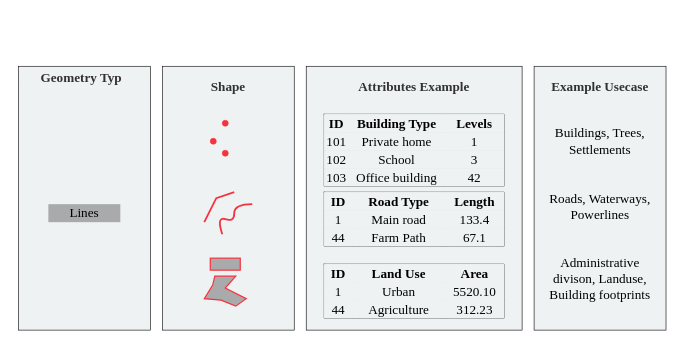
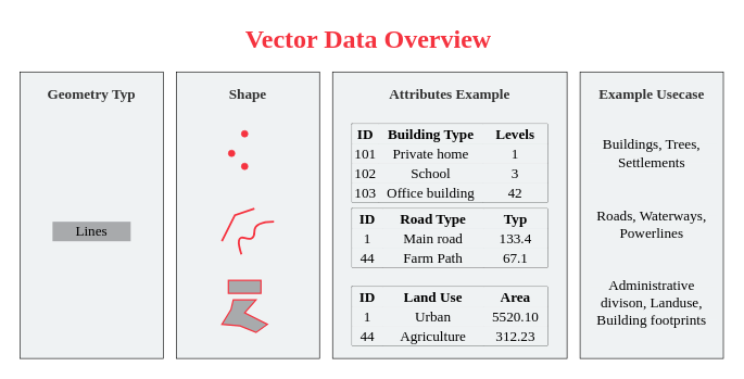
+ <mxCell id="68" value="Vector Data Overview&amp;nbsp;" style="rounded=0;whiteSpace=wrap;html=1;fontSize=40;fontStyle=1;fontColor=#F5333F;fontFamily=Montserrat;fontSource=https://fonts.googleapis.com/css?family=Montserrat;strokeColor=none;" vertex="1" parent="1"><mxGeometry x="30" y="30" width="1080" height="60" as="geometry" /></mxCell>
- <mxCell id="15" value="Geometry Typ" style="rounded=0;whiteSpace=wrap;html=1;fontSize=22;fontStyle=1;fontColor=#323232;strokeColor=none;fillColor=#EFF2F3;fontFamily=Montserrat;fontSource=https://fonts.googleapis.com/css?family=Montserrat;" vertex="1" parent="1"><mxGeometry x="35" y="115" width="200" height="30" as="geometry" /></mxCell>
+ <mxCell id="15" value="Geometry Typ" style="rounded=0;whiteSpace=wrap;html=1;fontSize=22;fontStyle=1;fontColor=#323232;strokeColor=none;fillColor=#EFF2F3;fontFamily=Montserrat;fontSource=https://fonts.googleapis.com/css?family=Montserrat;" vertex="1" parent="1"><mxGeometry x="40" y="130" width="200" height="30" as="geometry" /></mxCell>
- <mxCell id="42" value="Length" style="shape=partialRectangle;html=1;whiteSpace=wrap;connectable=0;strokeColor=inherit;overflow=hidden;fillColor=#EFF2F3;top=0;left=0;bottom=0;right=0;pointerEvents=1;fontStyle=1;fontSize=22;fontFamily=Montserrat;fontSource=https://fonts.googleapis.com/css?family=Montserrat;" vertex="1" parent="39"><mxGeometry x="202" width="98" height="30" as="geometry"><mxRectangle width="98" height="30" as="alternateBounds" /></mxGeometry></mxCell>
+ <mxCell id="42" value="Typ" style="shape=partialRectangle;html=1;whiteSpace=wrap;connectable=0;strokeColor=inherit;overflow=hidden;fillColor=#EFF2F3;top=0;left=0;bottom=0;right=0;pointerEvents=1;fontStyle=1;fontSize=22;fontFamily=Montserrat;fontSource=https://fonts.googleapis.com/css?family=Montserrat;" vertex="1" parent="39"><mxGeometry x="202" width="98" height="30" as="geometry"><mxRectangle width="98" height="30" as="alternateBounds" /></mxGeometry></mxCell>
